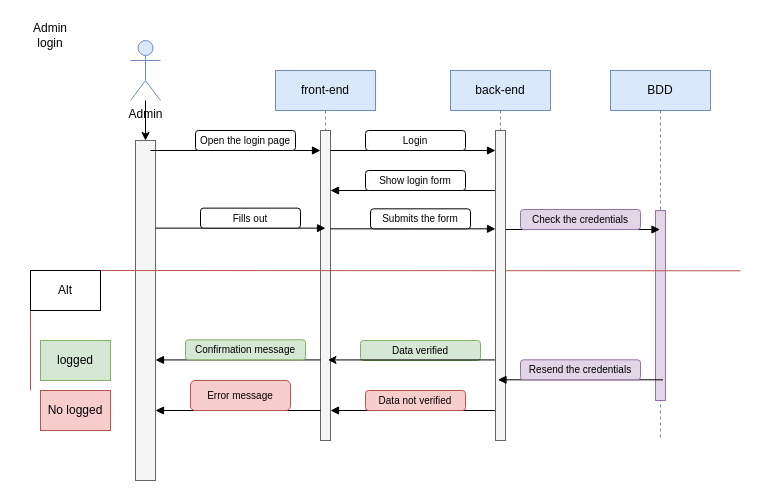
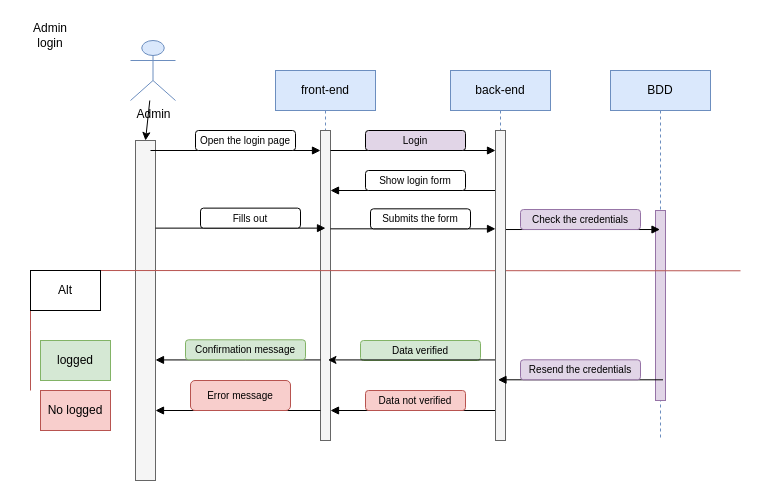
- <mxCell id="6" value="Admin" style="shape=umlActor;verticalLabelPosition=bottom;verticalAlign=top;html=1;outlineConnect=0;fillColor=#dae8fc;strokeColor=#6c8ebf;" vertex="1" parent="1"><mxGeometry x="130" y="40" width="30" height="60" as="geometry" /></mxCell>
+ <mxCell id="6" value="Admin" style="shape=umlActor;verticalLabelPosition=bottom;verticalAlign=top;html=1;outlineConnect=0;fillColor=#dae8fc;strokeColor=#6c8ebf;" vertex="1" parent="1"><mxGeometry x="130" y="40" width="45" height="60" as="geometry" /></mxCell>
- <mxCell id="12" value="&lt;font style=&quot;font-size: 10px;&quot;&gt;Login&lt;/font&gt;" style="rounded=1;whiteSpace=wrap;html=1;" vertex="1" parent="1"><mxGeometry x="365" y="130" width="100" height="20" as="geometry" /></mxCell>
+ <mxCell id="12" value="&lt;font style=&quot;font-size: 10px;&quot;&gt;Login&lt;/font&gt;" style="rounded=1;whiteSpace=wrap;html=1;fillColor=#e1d5e7;" vertex="1" parent="1"><mxGeometry x="365" y="130" width="100" height="20" as="geometry" /></mxCell>
